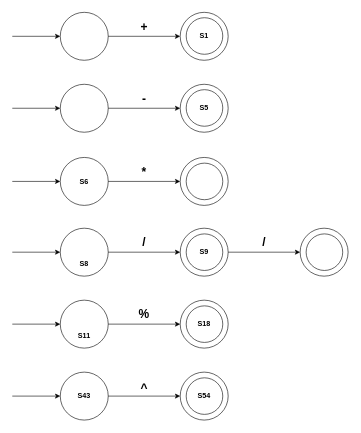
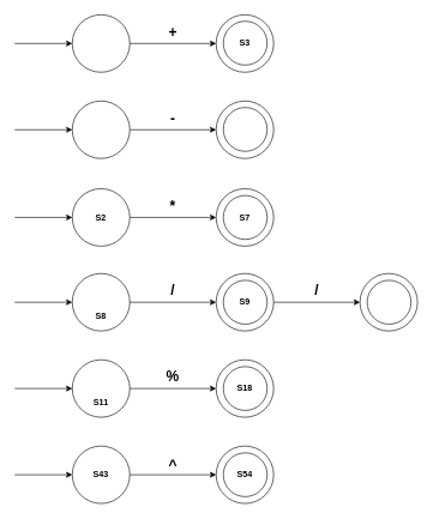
- <mxCell id="32" value="&lt;b&gt;S1&lt;/b&gt;" style="text;html=1;strokeColor=none;fillColor=none;align=center;verticalAlign=middle;whiteSpace=wrap;rounded=0;" vertex="1" parent="1"><mxGeometry x="310" y="44.5" width="60" height="30" as="geometry" /></mxCell>
+ <mxCell id="32" value="&lt;b&gt;S3&lt;/b&gt;" style="text;html=1;strokeColor=none;fillColor=none;align=center;verticalAlign=middle;whiteSpace=wrap;rounded=0;" vertex="1" parent="1"><mxGeometry x="310" y="44.5" width="60" height="30" as="geometry" /></mxCell>
- <mxCell id="35" value="&lt;b&gt;S5&lt;/b&gt;" style="text;html=1;strokeColor=none;fillColor=none;align=center;verticalAlign=middle;whiteSpace=wrap;rounded=0;" vertex="1" parent="1"><mxGeometry x="310" y="165" width="60" height="30" as="geometry" /></mxCell>
- <mxCell id="16" value="&lt;b&gt;S6&lt;/b&gt;" style="text;html=1;strokeColor=none;fillColor=none;align=center;verticalAlign=middle;whiteSpace=wrap;rounded=0;" vertex="1" parent="1"><mxGeometry x="110" y="287" width="60" height="30" as="geometry" /></mxCell>
+ <mxCell id="16" value="&lt;b&gt;S2&lt;/b&gt;" style="text;html=1;strokeColor=none;fillColor=none;align=center;verticalAlign=middle;whiteSpace=wrap;rounded=0;" vertex="1" parent="1"><mxGeometry x="110" y="287" width="60" height="30" as="geometry" /></mxCell>
+ <mxCell id="36" value="&lt;b&gt;S7&lt;/b&gt;" style="text;html=1;strokeColor=none;fillColor=none;align=center;verticalAlign=middle;whiteSpace=wrap;rounded=0;" vertex="1" parent="1"><mxGeometry x="310" y="287" width="60" height="30" as="geometry" /></mxCell>
